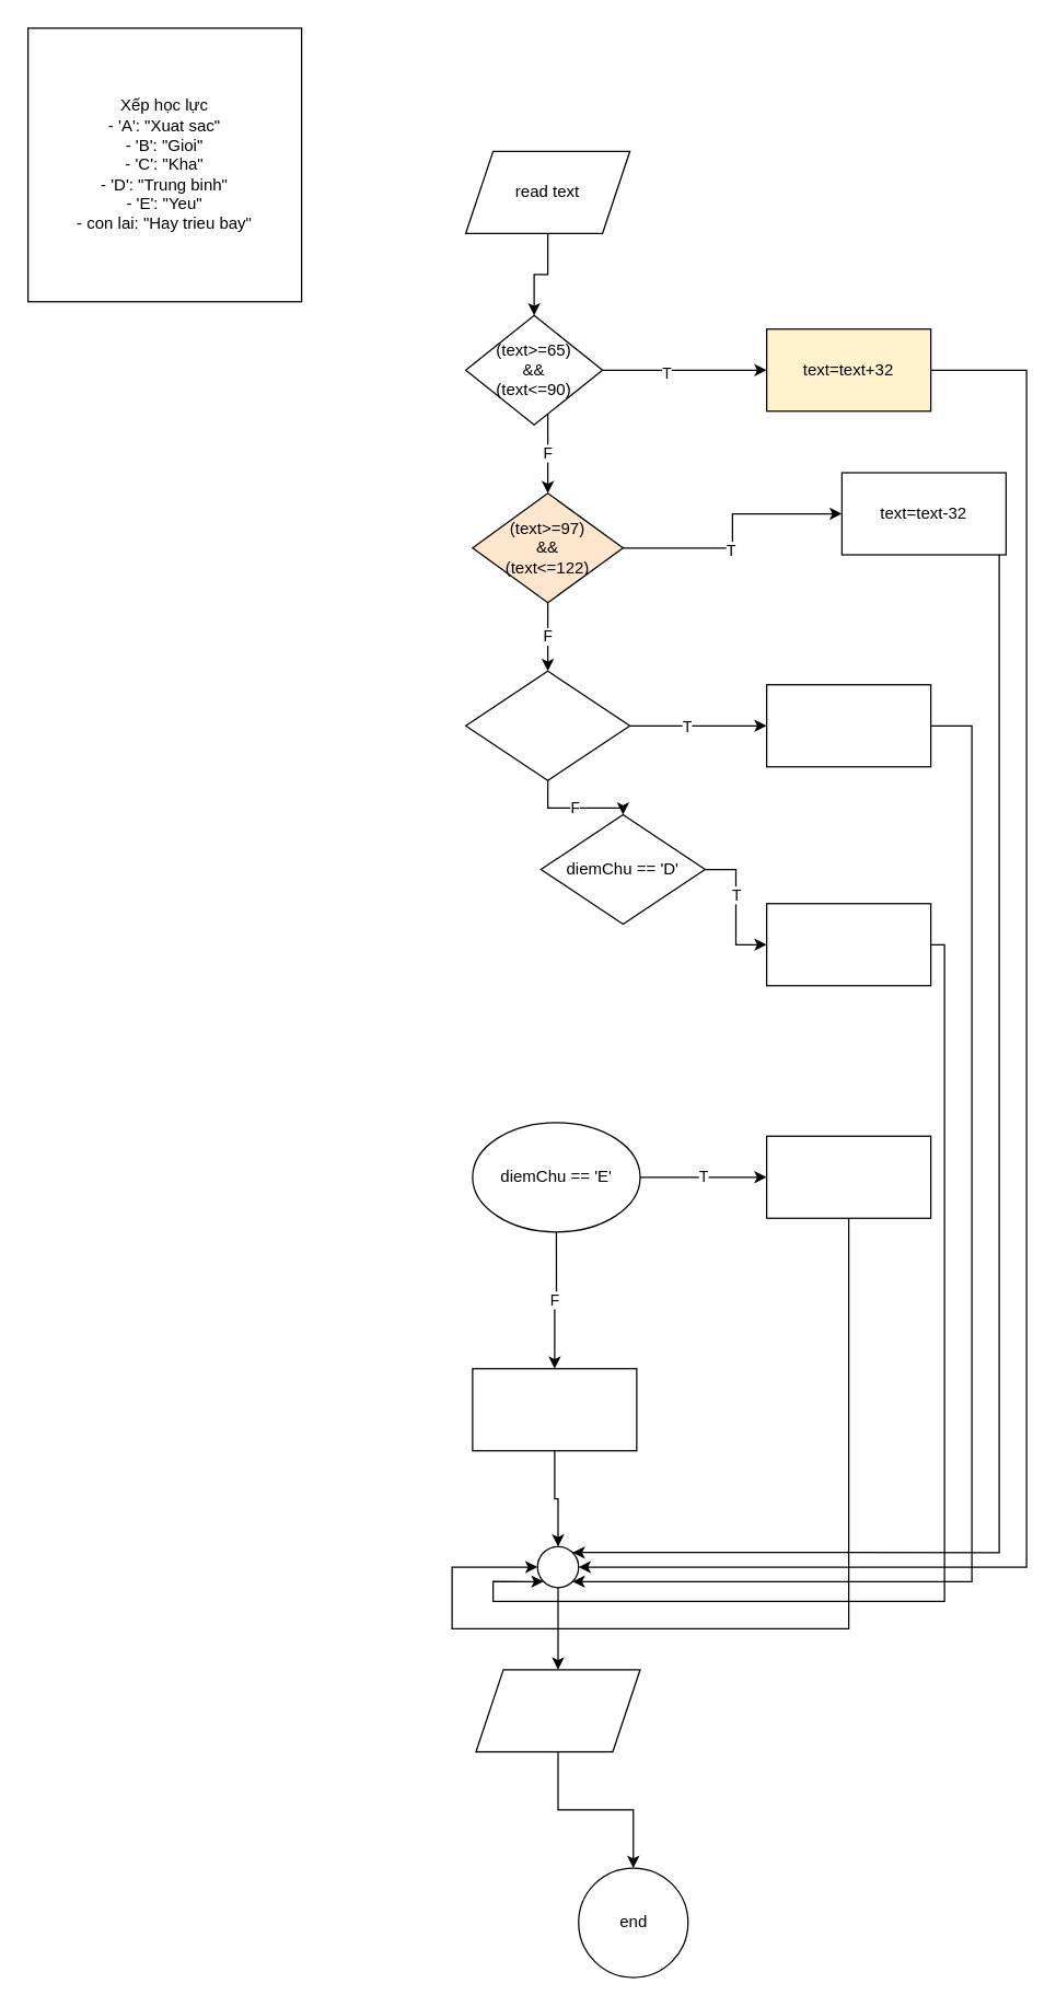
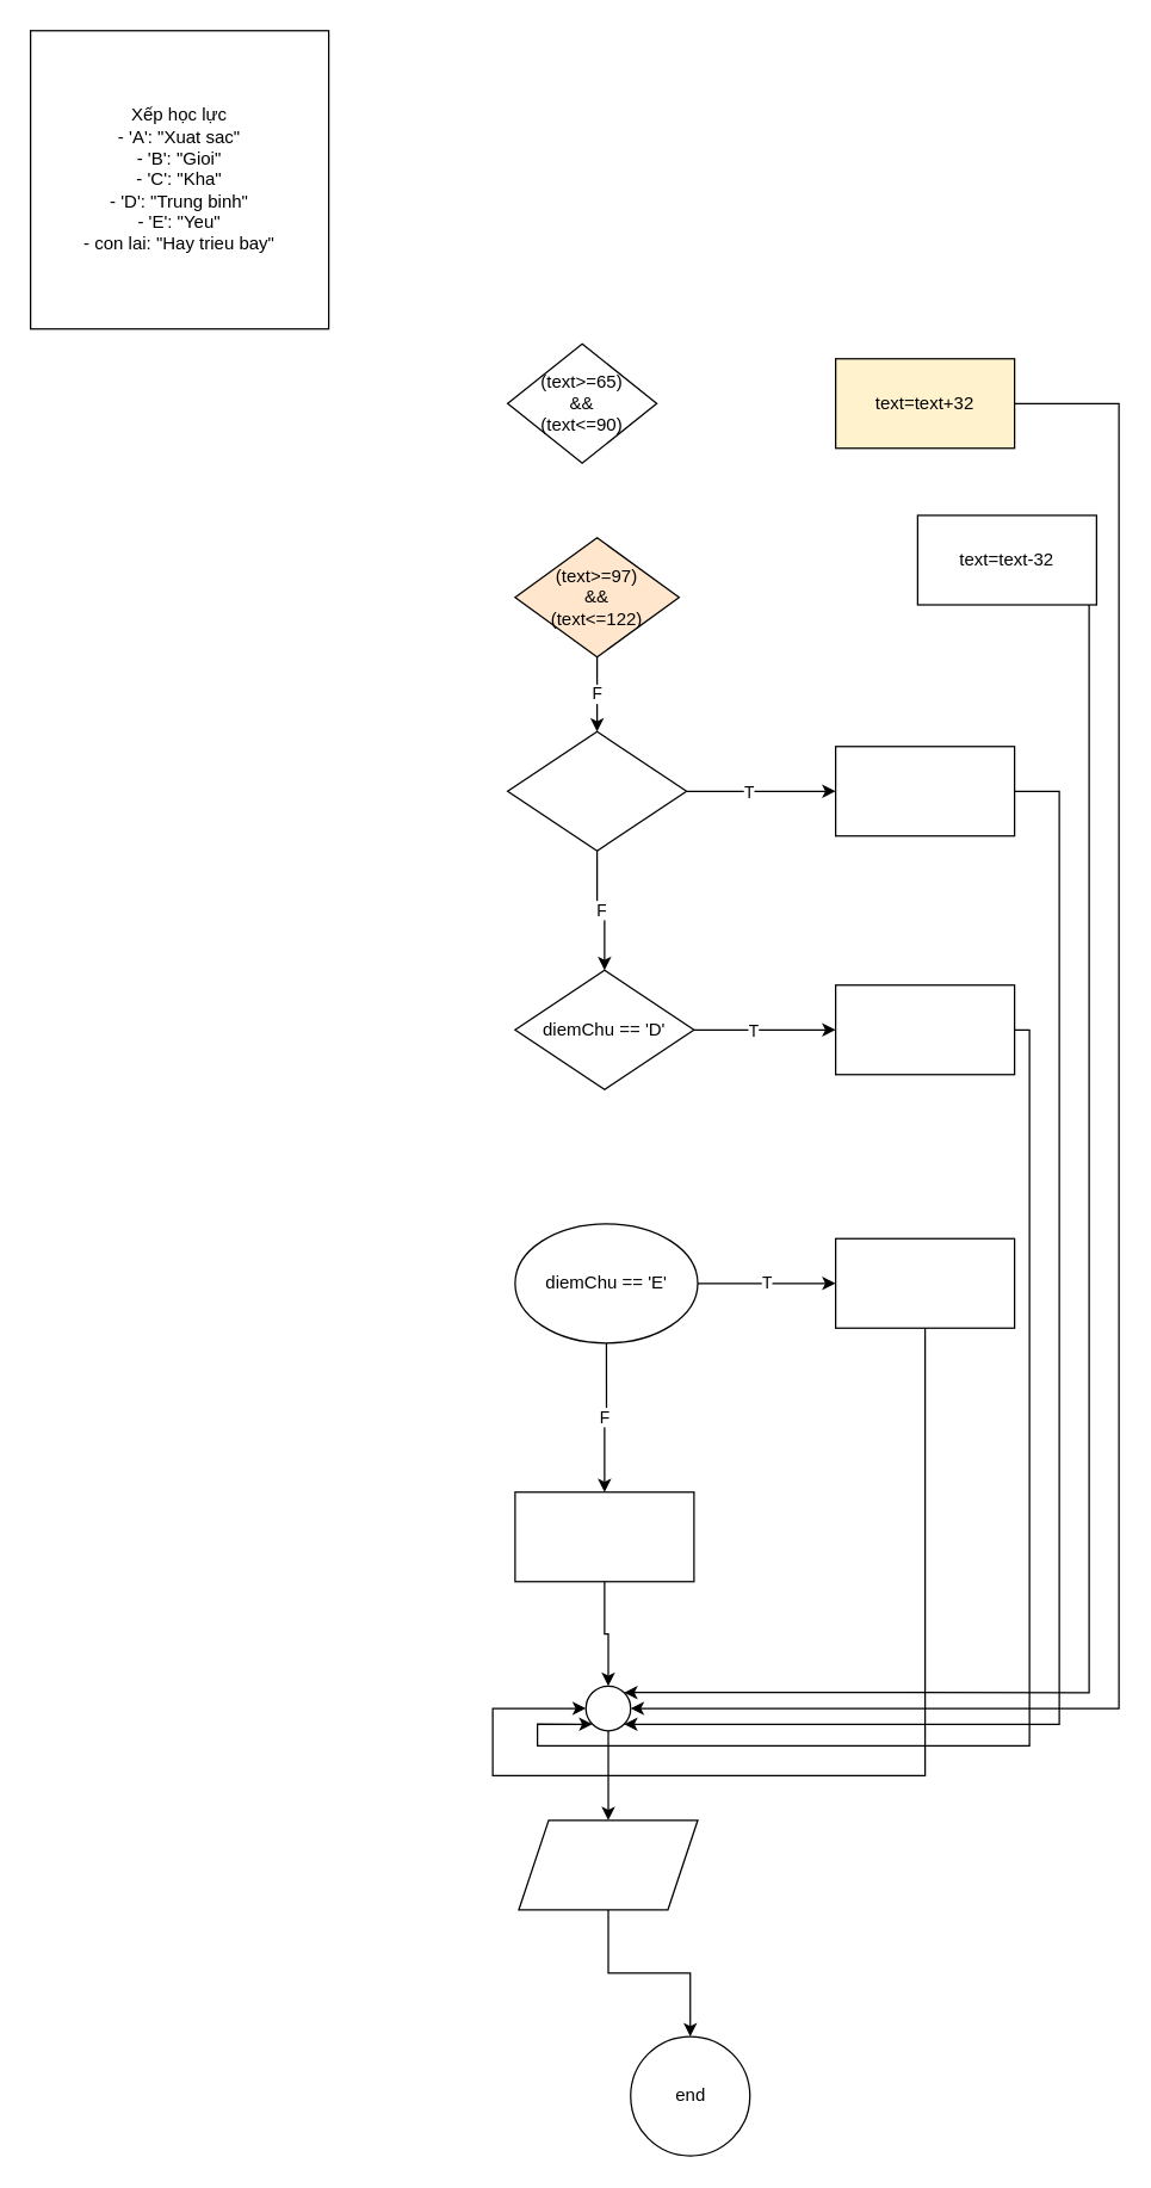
- <mxCell id="8" value="read text" style="shape=parallelogram;perimeter=parallelogramPerimeter;whiteSpace=wrap;html=1;fixedSize=1;" vertex="1" parent="1"><mxGeometry x="340" y="110" width="120" height="60" as="geometry" /></mxCell>
- <mxCell id="7" style="edgeStyle=orthogonalEdgeStyle;rounded=0;orthogonalLoop=1;jettySize=auto;html=1;entryX=0.5;entryY=0;entryDx=0;entryDy=0;" edge="1" parent="1" source="8" target="6"><mxGeometry relative="1" as="geometry" /></mxCell>
- <mxCell id="4" style="edgeStyle=orthogonalEdgeStyle;rounded=0;orthogonalLoop=1;jettySize=auto;html=1;entryX=0;entryY=0.5;entryDx=0;entryDy=0;" edge="1" parent="1" source="6" target="27"><mxGeometry relative="1" as="geometry"><mxPoint x="570" y="270" as="targetPoint" /></mxGeometry></mxCell>
- <mxCell id="5" value="T" style="edgeLabel;html=1;align=center;verticalAlign=middle;resizable=0;points=[];" vertex="1" connectable="0" parent="4"><mxGeometry x="-0.231" y="-2" relative="1" as="geometry"><mxPoint as="offset" /></mxGeometry></mxCell>
- <mxCell id="3" value="F" style="edgeStyle=orthogonalEdgeStyle;rounded=0;orthogonalLoop=1;jettySize=auto;html=1;entryX=0.5;entryY=0;entryDx=0;entryDy=0;" edge="1" parent="1" source="6" target="12"><mxGeometry relative="1" as="geometry"><Array as="points"><mxPoint x="400" y="330" /><mxPoint x="400" y="330" /></Array></mxGeometry></mxCell>
- <mxCell id="10" style="edgeStyle=orthogonalEdgeStyle;rounded=0;orthogonalLoop=1;jettySize=auto;html=1;entryX=0;entryY=0.5;entryDx=0;entryDy=0;" edge="1" parent="1" source="12" target="29"><mxGeometry relative="1" as="geometry"><mxPoint x="570" y="400" as="targetPoint" /><Array as="points" /></mxGeometry></mxCell>
- <mxCell id="11" value="T" style="edgeLabel;html=1;align=center;verticalAlign=middle;resizable=0;points=[];" vertex="1" connectable="0" parent="10"><mxGeometry x="-0.154" y="-1" relative="1" as="geometry"><mxPoint as="offset" /></mxGeometry></mxCell>
- <mxCell id="22" value="diemChu == 'D'" style="rhombus;whiteSpace=wrap;html=1;" vertex="1" parent="1"><mxGeometry x="395" y="595" width="120" height="80" as="geometry" /></mxCell>
+ <mxCell id="22" value="diemChu == 'D'" style="rhombus;whiteSpace=wrap;html=1;" vertex="1" parent="1"><mxGeometry x="345" y="650" width="120" height="80" as="geometry" /></mxCell>
